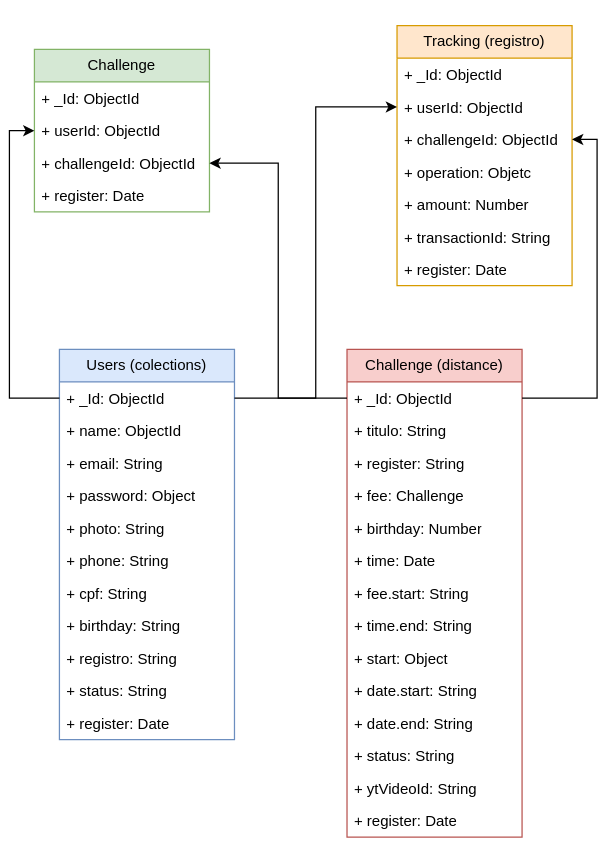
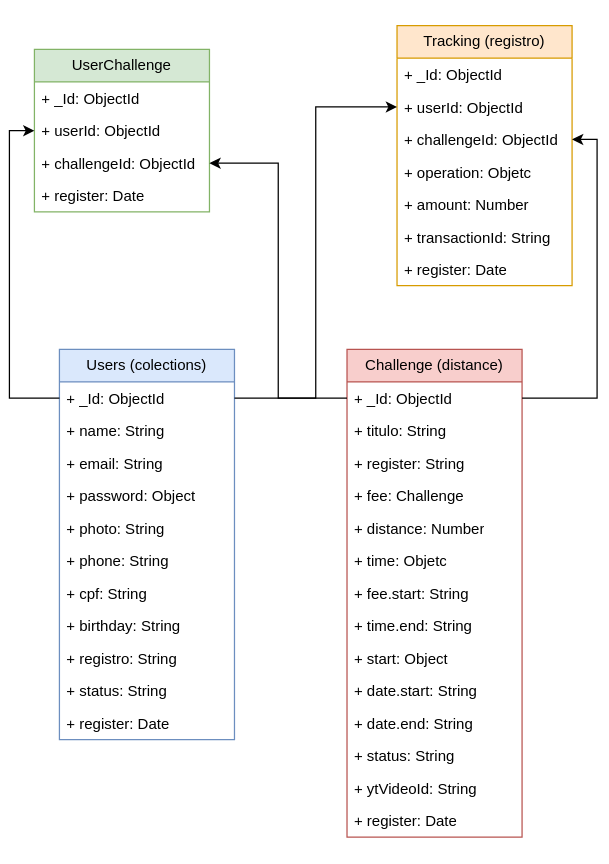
- <mxCell id="29" value="Challenge" style="swimlane;fontStyle=0;childLayout=stackLayout;horizontal=1;startSize=26;fillColor=#d5e8d4;horizontalStack=0;resizeParent=1;resizeParentMax=0;resizeLast=0;collapsible=1;marginBottom=0;whiteSpace=wrap;html=1;strokeColor=#82b366;" vertex="1" parent="1"><mxGeometry x="20" y="39" width="140" height="130" as="geometry" /></mxCell>
+ <mxCell id="29" value="UserChallenge" style="swimlane;fontStyle=0;childLayout=stackLayout;horizontal=1;startSize=26;fillColor=#d5e8d4;horizontalStack=0;resizeParent=1;resizeParentMax=0;resizeLast=0;collapsible=1;marginBottom=0;whiteSpace=wrap;html=1;strokeColor=#82b366;" vertex="1" parent="1"><mxGeometry x="20" y="39" width="140" height="130" as="geometry" /></mxCell>
- <mxCell id="4" value="+ name: ObjectId" style="text;strokeColor=none;fillColor=none;align=left;verticalAlign=top;spacingLeft=4;spacingRight=4;overflow=hidden;rotatable=0;points=[[0,0.5],[1,0.5]];portConstraint=eastwest;whiteSpace=wrap;html=1;" vertex="1" parent="2"><mxGeometry y="52" width="140" height="26" as="geometry" /></mxCell>
+ <mxCell id="4" value="+ name: String" style="text;strokeColor=none;fillColor=none;align=left;verticalAlign=top;spacingLeft=4;spacingRight=4;overflow=hidden;rotatable=0;points=[[0,0.5],[1,0.5]];portConstraint=eastwest;whiteSpace=wrap;html=1;" vertex="1" parent="2"><mxGeometry y="52" width="140" height="26" as="geometry" /></mxCell>
- <mxCell id="19" value="+ birthday: Number" style="text;strokeColor=none;fillColor=none;align=left;verticalAlign=top;spacingLeft=4;spacingRight=4;overflow=hidden;rotatable=0;points=[[0,0.5],[1,0.5]];portConstraint=eastwest;whiteSpace=wrap;html=1;" vertex="1" parent="14"><mxGeometry y="130" width="140" height="26" as="geometry" /></mxCell>
+ <mxCell id="19" value="+ distance: Number" style="text;strokeColor=none;fillColor=none;align=left;verticalAlign=top;spacingLeft=4;spacingRight=4;overflow=hidden;rotatable=0;points=[[0,0.5],[1,0.5]];portConstraint=eastwest;whiteSpace=wrap;html=1;" vertex="1" parent="14"><mxGeometry y="130" width="140" height="26" as="geometry" /></mxCell>
- <mxCell id="20" value="+ time: Date" style="text;strokeColor=none;fillColor=none;align=left;verticalAlign=top;spacingLeft=4;spacingRight=4;overflow=hidden;rotatable=0;points=[[0,0.5],[1,0.5]];portConstraint=eastwest;whiteSpace=wrap;html=1;" vertex="1" parent="14"><mxGeometry y="156" width="140" height="26" as="geometry" /></mxCell>
+ <mxCell id="20" value="+ time: Objetc" style="text;strokeColor=none;fillColor=none;align=left;verticalAlign=top;spacingLeft=4;spacingRight=4;overflow=hidden;rotatable=0;points=[[0,0.5],[1,0.5]];portConstraint=eastwest;whiteSpace=wrap;html=1;" vertex="1" parent="14"><mxGeometry y="156" width="140" height="26" as="geometry" /></mxCell>
